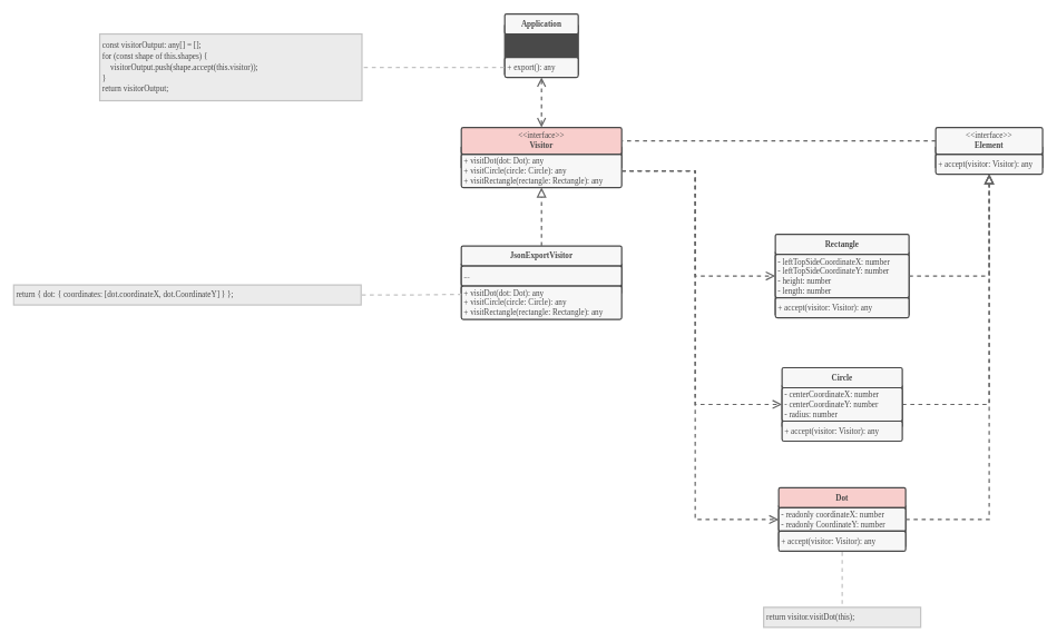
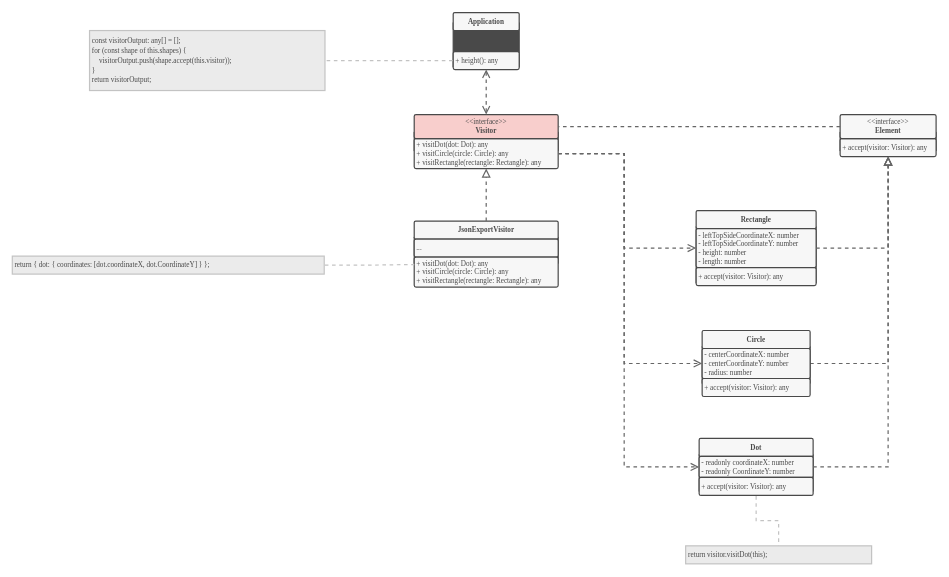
- <mxCell id="18" value="&lt;div&gt;&lt;font face=&quot;Nunito&quot; color=&quot;#494949&quot;&gt;+ export(): any&lt;/font&gt;&lt;/div&gt;" style="rounded=1;whiteSpace=wrap;html=1;arcSize=6;fillColor=#F7F7F7;strokeColor=#494949;align=left;spacingLeft=2;container=0;strokeWidth=2;absoluteArcSize=1;" vertex="1" parent="15"><mxGeometry y="65.0" width="110" height="30.0" as="geometry" /></mxCell>
+ <mxCell id="18" value="&lt;div&gt;&lt;font face=&quot;Nunito&quot; color=&quot;#494949&quot;&gt;+ height(): any&lt;/font&gt;&lt;/div&gt;" style="rounded=1;whiteSpace=wrap;html=1;arcSize=6;fillColor=#F7F7F7;strokeColor=#494949;align=left;spacingLeft=2;container=0;strokeWidth=2;absoluteArcSize=1;" vertex="1" parent="15"><mxGeometry y="65.0" width="110" height="30.0" as="geometry" /></mxCell>
- <mxCell id="22" value="&lt;div&gt;&lt;font face=&quot;Nunito&quot; color=&quot;#494949&quot;&gt;&lt;b&gt;Dot&lt;/b&gt;&lt;/font&gt;&lt;/div&gt;" style="rounded=1;whiteSpace=wrap;html=1;arcSize=5;fillColor=#f8cecc;strokeColor=#494949;strokeWidth=2;container=0;absoluteArcSize=1;" vertex="1" parent="20"><mxGeometry width="190" height="30" as="geometry" /></mxCell>
+ <mxCell id="22" value="&lt;div&gt;&lt;font face=&quot;Nunito&quot; color=&quot;#494949&quot;&gt;&lt;b&gt;Dot&lt;/b&gt;&lt;/font&gt;&lt;/div&gt;" style="rounded=1;whiteSpace=wrap;html=1;arcSize=5;fillColor=#F7F7F7;strokeColor=#494949;strokeWidth=2;container=0;absoluteArcSize=1;" vertex="1" parent="20"><mxGeometry width="190" height="30" as="geometry" /></mxCell>
- <mxCell id="41" value="&lt;div style=&quot;line-height: 26px;&quot;&gt;&lt;div style=&quot;line-height: 26px;&quot;&gt;&lt;div style=&quot;line-height: 26px;&quot;&gt;&lt;div style=&quot;line-height: 147%;&quot;&gt;&lt;div style=&quot;line-height: 147%;&quot;&gt;&lt;div style=&quot;line-height: 137%;&quot;&gt;&lt;div style=&quot;line-height: 137%;&quot;&gt;&lt;div style=&quot;line-height: 137%;&quot;&gt;&lt;div style=&quot;line-height: 137%;&quot;&gt;&lt;div style=&quot;line-height: 137%;&quot;&gt;&lt;font data-font-src=&quot;https://fonts.googleapis.com/css?family=Fira+Code+Medium&quot; face=&quot;Fira Code Medium&quot;&gt;return visitor.visitDot(this);&lt;/font&gt;&lt;/div&gt;&lt;/div&gt;&lt;/div&gt;&lt;/div&gt;&lt;/div&gt;&lt;/div&gt;&lt;/div&gt;&lt;/div&gt;&lt;/div&gt;&lt;/div&gt;" style="rounded=0;whiteSpace=wrap;html=1;fontColor=#494949;strokeColor=#C3C3C3;fillColor=#EBEBEB;align=left;verticalAlign=middle;spacingLeft=2;spacingRight=1;strokeWidth=2;" vertex="1" parent="1"><mxGeometry x="1142.5" y="909" width="235" height="30" as="geometry" /></mxCell>
+ <mxCell id="41" value="&lt;div style=&quot;line-height: 26px;&quot;&gt;&lt;div style=&quot;line-height: 26px;&quot;&gt;&lt;div style=&quot;line-height: 26px;&quot;&gt;&lt;div style=&quot;line-height: 147%;&quot;&gt;&lt;div style=&quot;line-height: 147%;&quot;&gt;&lt;div style=&quot;line-height: 137%;&quot;&gt;&lt;div style=&quot;line-height: 137%;&quot;&gt;&lt;div style=&quot;line-height: 137%;&quot;&gt;&lt;div style=&quot;line-height: 137%;&quot;&gt;&lt;div style=&quot;line-height: 137%;&quot;&gt;&lt;font data-font-src=&quot;https://fonts.googleapis.com/css?family=Fira+Code+Medium&quot; face=&quot;Fira Code Medium&quot;&gt;return visitor.visitDot(this);&lt;/font&gt;&lt;/div&gt;&lt;/div&gt;&lt;/div&gt;&lt;/div&gt;&lt;/div&gt;&lt;/div&gt;&lt;/div&gt;&lt;/div&gt;&lt;/div&gt;&lt;/div&gt;" style="rounded=0;whiteSpace=wrap;html=1;fontColor=#494949;strokeColor=#C3C3C3;fillColor=#EBEBEB;align=left;verticalAlign=middle;spacingLeft=2;spacingRight=1;strokeWidth=2;" vertex="1" parent="1"><mxGeometry x="1142.5" y="909" width="310" height="30" as="geometry" /></mxCell>
